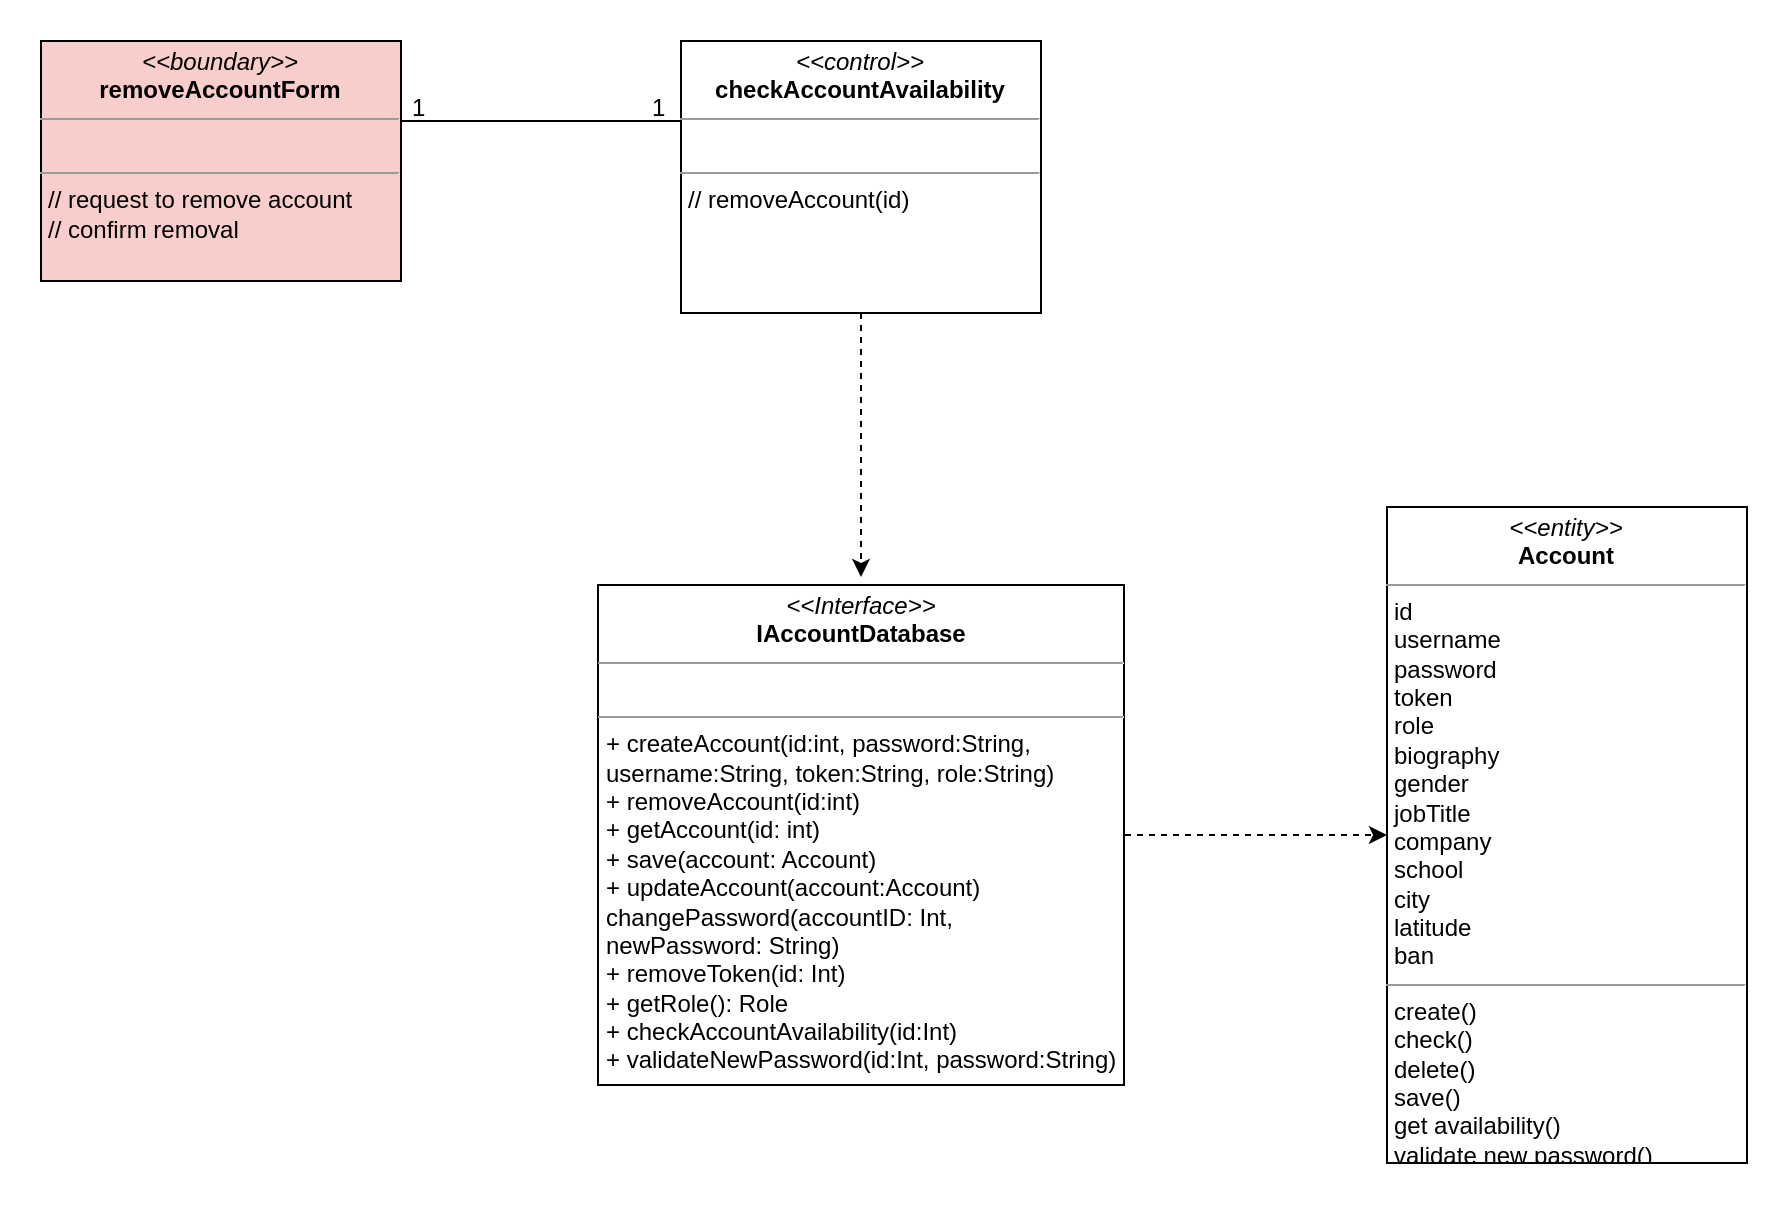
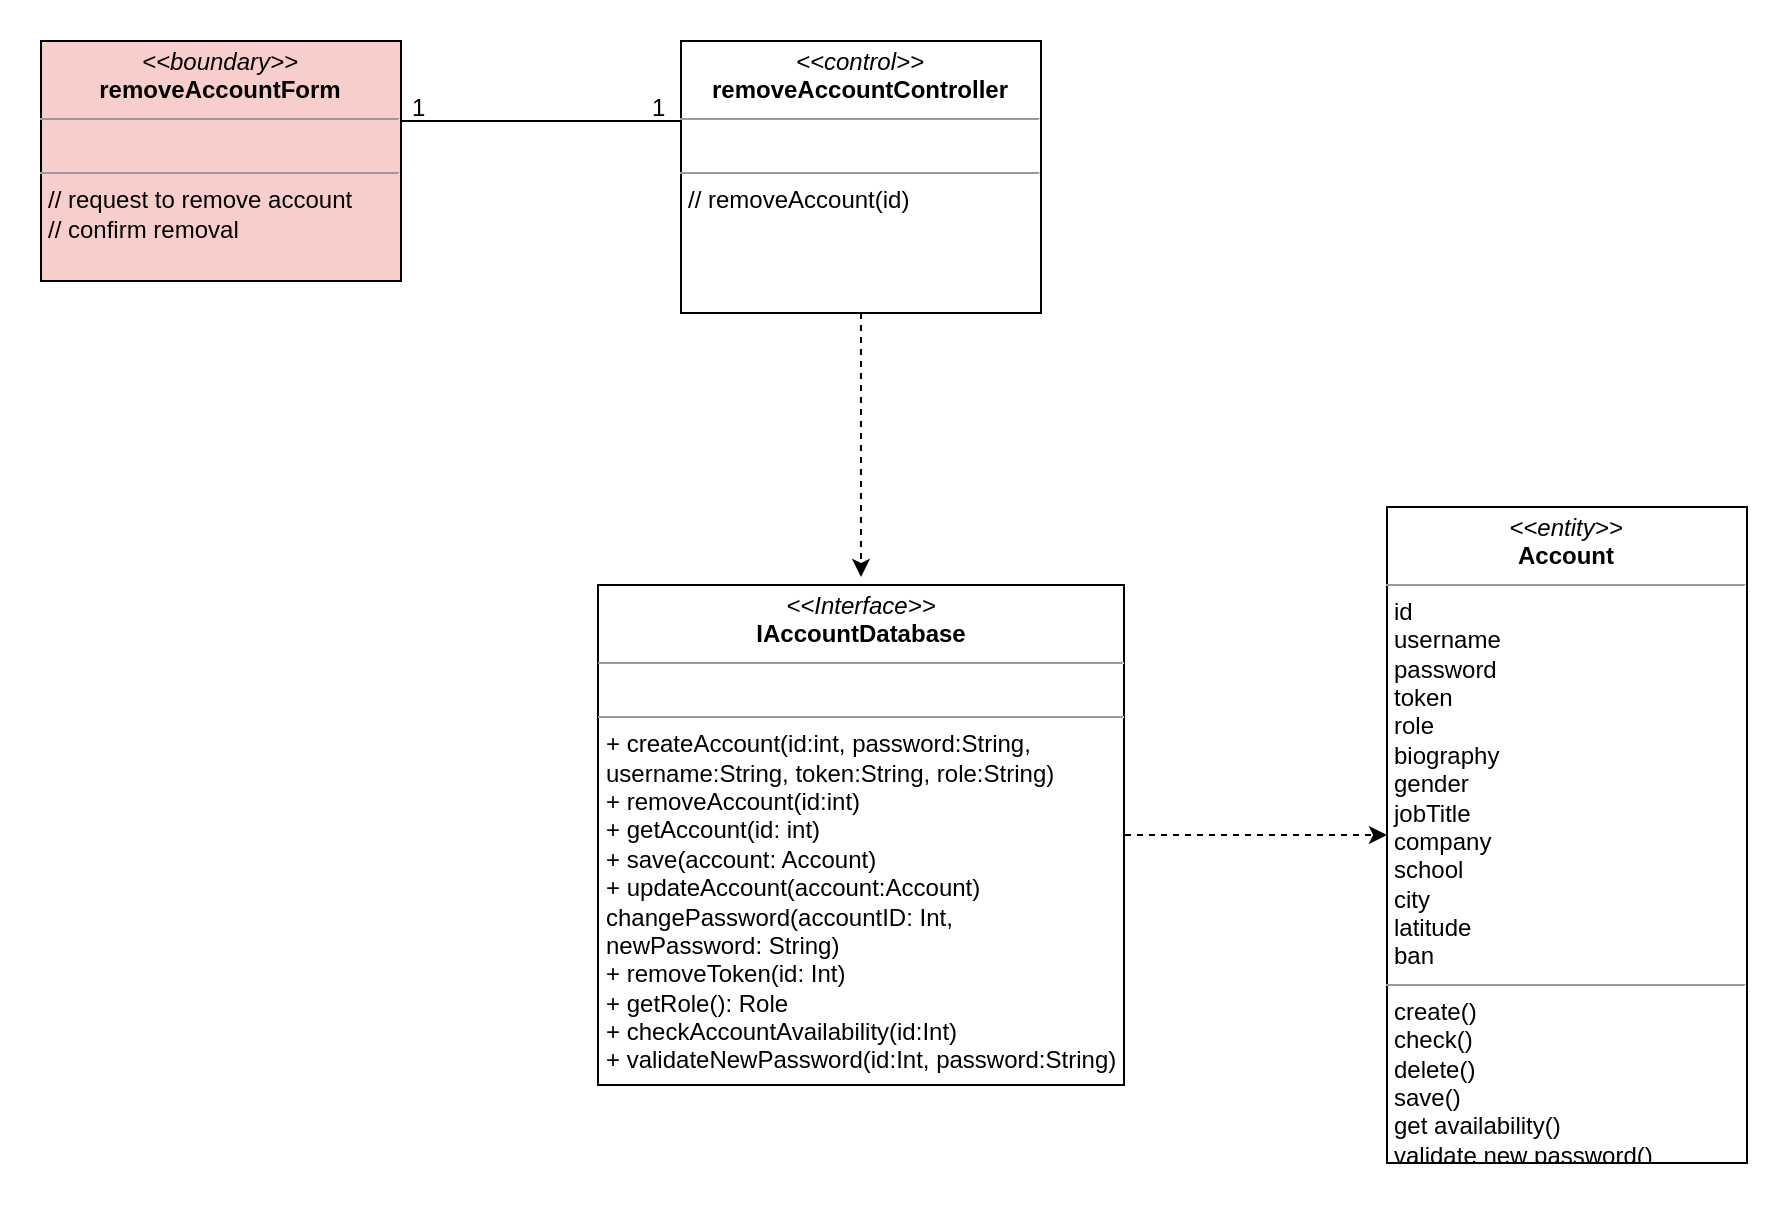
- <mxCell id="4" value="&lt;p style=&quot;margin: 0px ; margin-top: 4px ; text-align: center&quot;&gt;&lt;i&gt;&amp;lt;&amp;lt;control&amp;gt;&amp;gt;&lt;/i&gt;&lt;br&gt;&lt;b&gt;checkAccountAvailability&lt;/b&gt;&lt;/p&gt;&lt;hr size=&quot;1&quot;&gt;&lt;p style=&quot;margin: 0px ; margin-left: 4px&quot;&gt;&lt;font style=&quot;font-size: 6px&quot;&gt;&lt;br&gt;&lt;/font&gt;&lt;/p&gt;&lt;hr size=&quot;1&quot;&gt;&lt;p style=&quot;margin: 0px ; margin-left: 4px&quot;&gt;// removeAccount(id)&lt;/p&gt;" style="verticalAlign=top;align=left;overflow=fill;fontSize=12;fontFamily=Helvetica;html=1;fillColor=#ffffff;" parent="1" vertex="1"><mxGeometry x="340" y="20" width="180" height="136" as="geometry" /></mxCell>
+ <mxCell id="4" value="&lt;p style=&quot;margin: 0px ; margin-top: 4px ; text-align: center&quot;&gt;&lt;i&gt;&amp;lt;&amp;lt;control&amp;gt;&amp;gt;&lt;/i&gt;&lt;br&gt;&lt;b&gt;removeAccountController&lt;/b&gt;&lt;/p&gt;&lt;hr size=&quot;1&quot;&gt;&lt;p style=&quot;margin: 0px ; margin-left: 4px&quot;&gt;&lt;font style=&quot;font-size: 6px&quot;&gt;&lt;br&gt;&lt;/font&gt;&lt;/p&gt;&lt;hr size=&quot;1&quot;&gt;&lt;p style=&quot;margin: 0px ; margin-left: 4px&quot;&gt;// removeAccount(id)&lt;/p&gt;" style="verticalAlign=top;align=left;overflow=fill;fontSize=12;fontFamily=Helvetica;html=1;fillColor=#ffffff;" parent="1" vertex="1"><mxGeometry x="340" y="20" width="180" height="136" as="geometry" /></mxCell>
